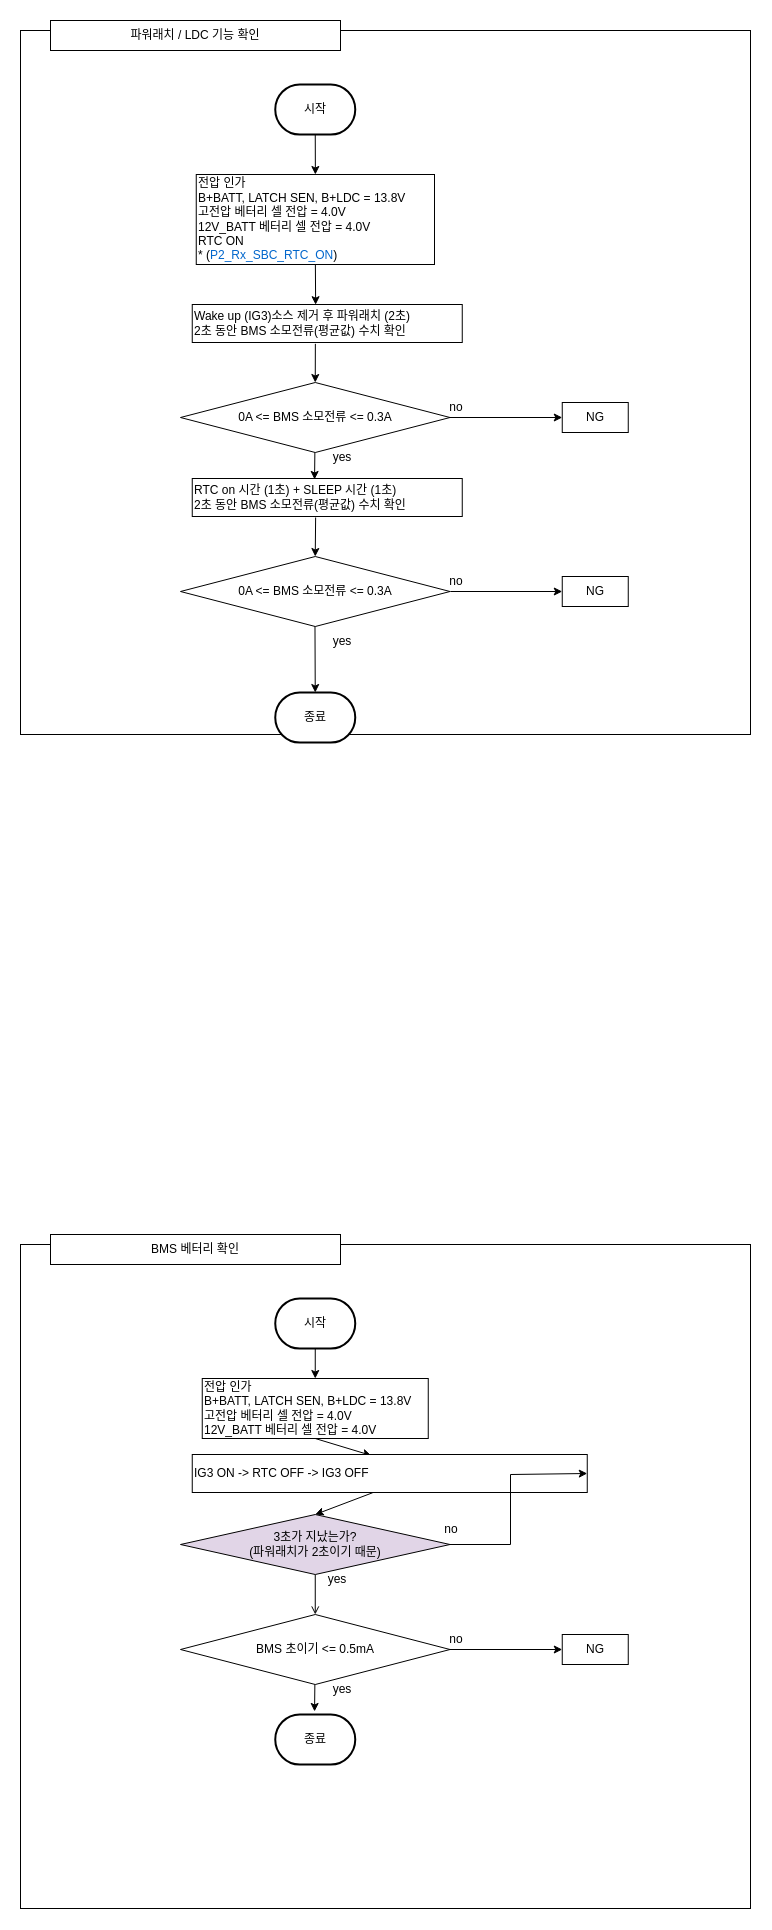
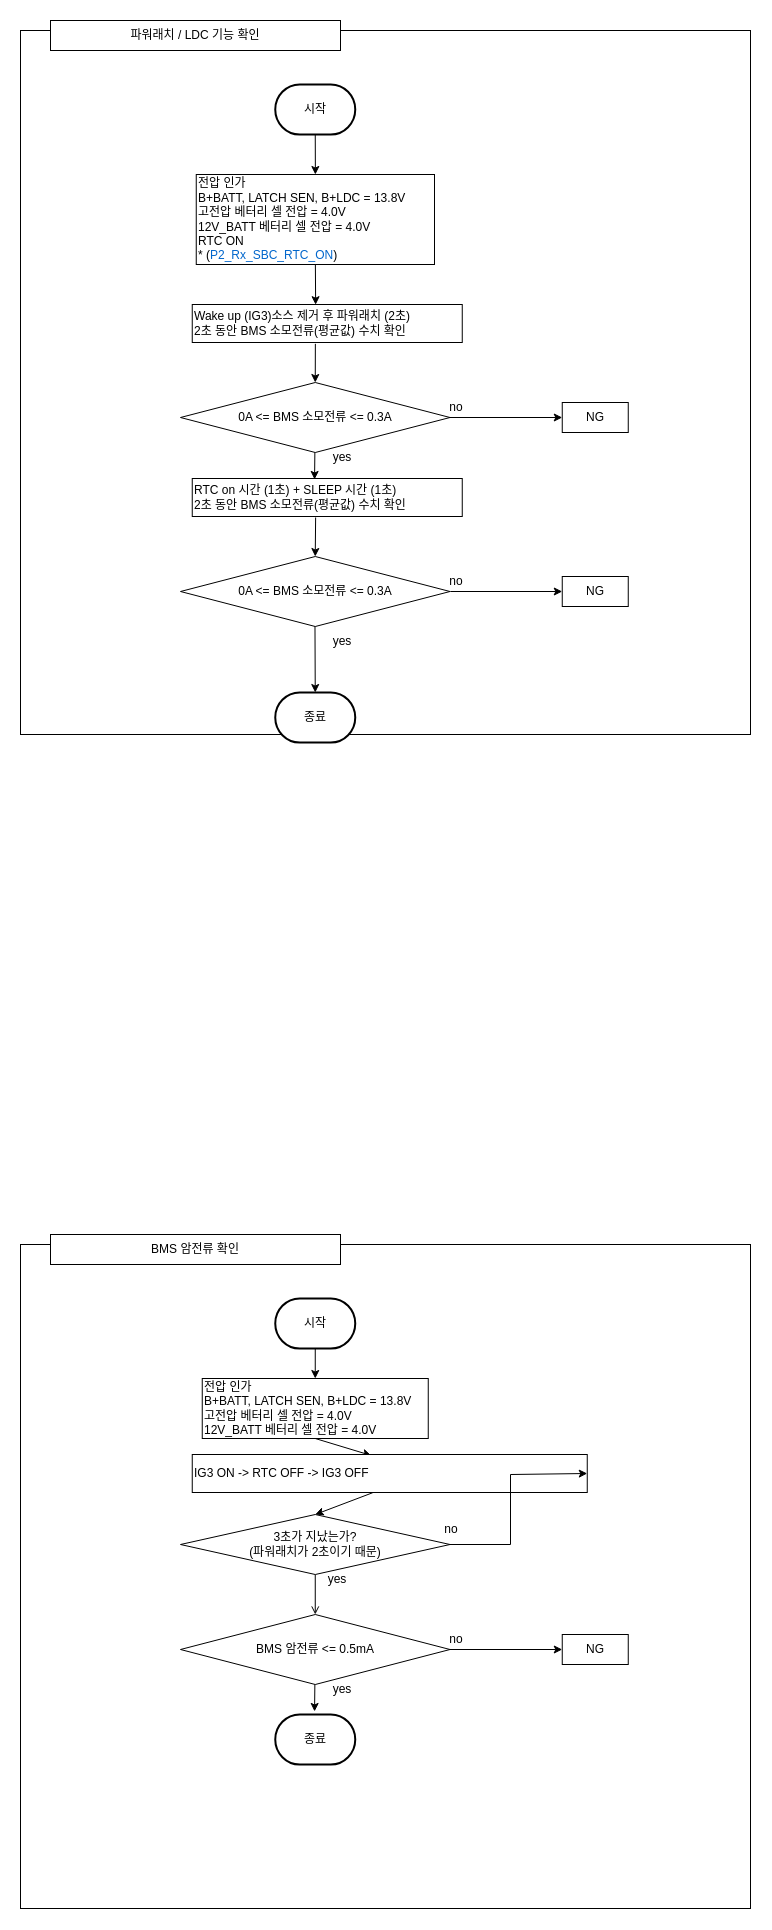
- <mxCell id="30" value="BMS 베터리 확인" style="rounded=0;whiteSpace=wrap;html=1;" vertex="1" parent="1"><mxGeometry x="50" y="1234" width="290" height="30" as="geometry" /></mxCell>
+ <mxCell id="30" value="BMS 암전류 확인" style="rounded=0;whiteSpace=wrap;html=1;" vertex="1" parent="1"><mxGeometry x="50" y="1234" width="290" height="30" as="geometry" /></mxCell>
- <mxCell id="39" value="3초가 지났는가?&lt;br&gt;(파워래치가 2초이기 때문)" style="rhombus;whiteSpace=wrap;html=1;fillColor=#e1d5e7;" vertex="1" parent="1"><mxGeometry x="180" y="1514" width="269.5" height="60" as="geometry" /></mxCell>
+ <mxCell id="39" value="3초가 지났는가?&lt;br&gt;(파워래치가 2초이기 때문)" style="rhombus;whiteSpace=wrap;html=1;" vertex="1" parent="1"><mxGeometry x="180" y="1514" width="269.5" height="60" as="geometry" /></mxCell>
- <mxCell id="33" value="BMS 초이기 &amp;lt;= 0.5mA" style="rhombus;whiteSpace=wrap;html=1;" vertex="1" parent="1"><mxGeometry x="180" y="1614" width="269.5" height="70" as="geometry" /></mxCell>
+ <mxCell id="33" value="BMS 암전류 &amp;lt;= 0.5mA" style="rhombus;whiteSpace=wrap;html=1;" vertex="1" parent="1"><mxGeometry x="180" y="1614" width="269.5" height="70" as="geometry" /></mxCell>
